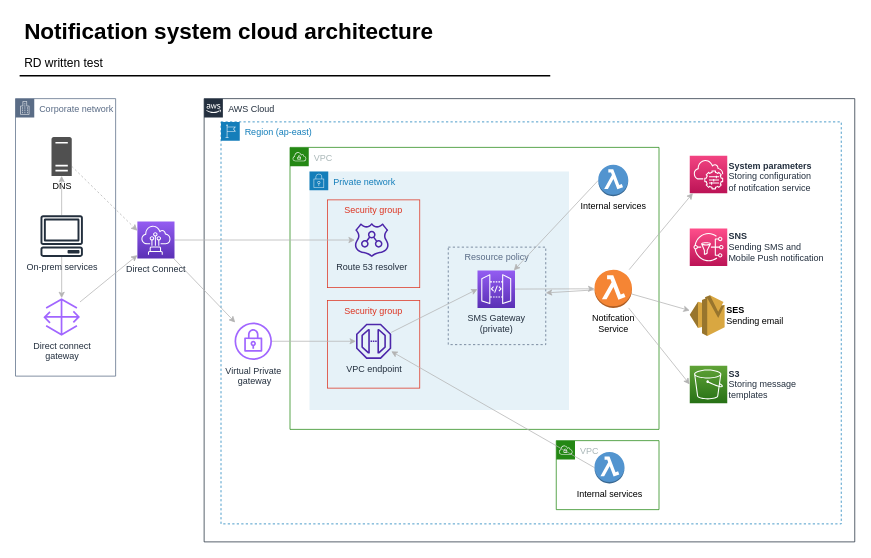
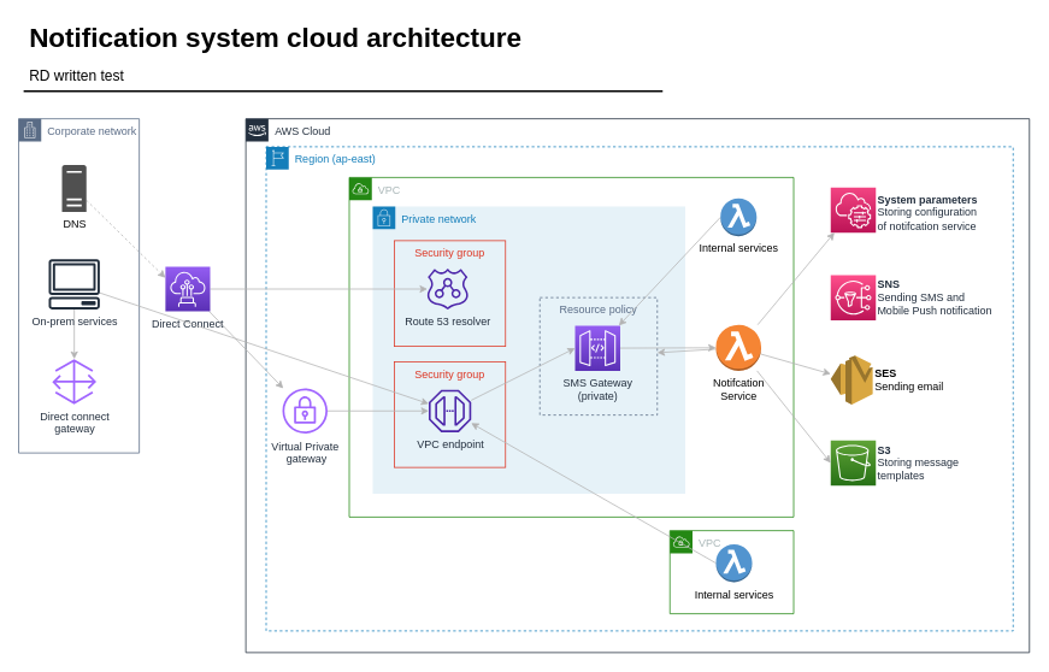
- <mxCell id="41" style="edgeStyle=none;rounded=0;orthogonalLoop=1;jettySize=auto;html=1;strokeColor=#B3B3B3;" edge="1" parent="1" source="43" target="38"><mxGeometry relative="1" as="geometry" /></mxCell>
+ <mxCell id="41" style="edgeStyle=none;rounded=0;orthogonalLoop=1;jettySize=auto;html=1;strokeColor=#B3B3B3;" edge="1" parent="1" source="43" target="18"><mxGeometry relative="1" as="geometry" /></mxCell>
- <mxCell id="39" style="edgeStyle=none;rounded=0;orthogonalLoop=1;jettySize=auto;html=1;strokeColor=#B3B3B3;" edge="1" parent="1" source="40" target="36"><mxGeometry relative="1" as="geometry" /></mxCell>
